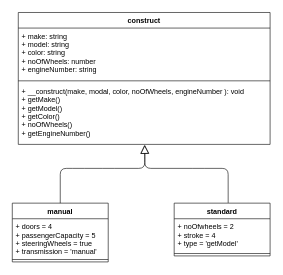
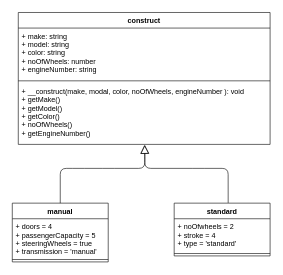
- <mxCell id="10" value="+ noOfwheels = 2&#10;+ stroke = 4&#10;+ type = 'getModel'" style="text;strokeColor=none;fillColor=none;align=left;verticalAlign=top;spacingLeft=4;spacingRight=4;overflow=hidden;rotatable=0;points=[[0,0.5],[1,0.5]];portConstraint=eastwest;" parent="9" vertex="1"><mxGeometry y="26" width="160" height="54" as="geometry" /></mxCell>
+ <mxCell id="10" value="+ noOfwheels = 2&#10;+ stroke = 4&#10;+ type = 'standard'" style="text;strokeColor=none;fillColor=none;align=left;verticalAlign=top;spacingLeft=4;spacingRight=4;overflow=hidden;rotatable=0;points=[[0,0.5],[1,0.5]];portConstraint=eastwest;" parent="9" vertex="1"><mxGeometry y="26" width="160" height="54" as="geometry" /></mxCell>
